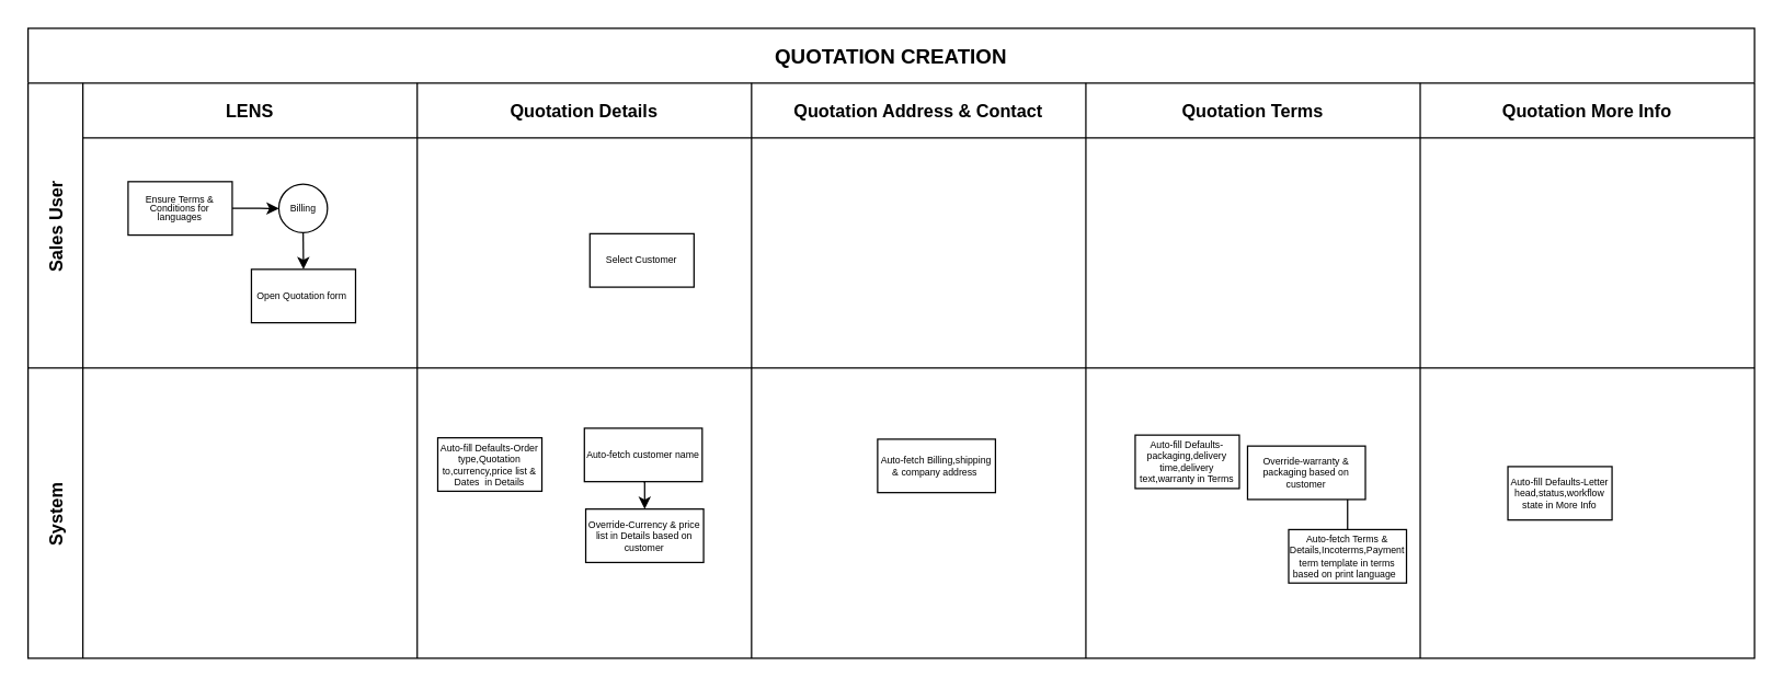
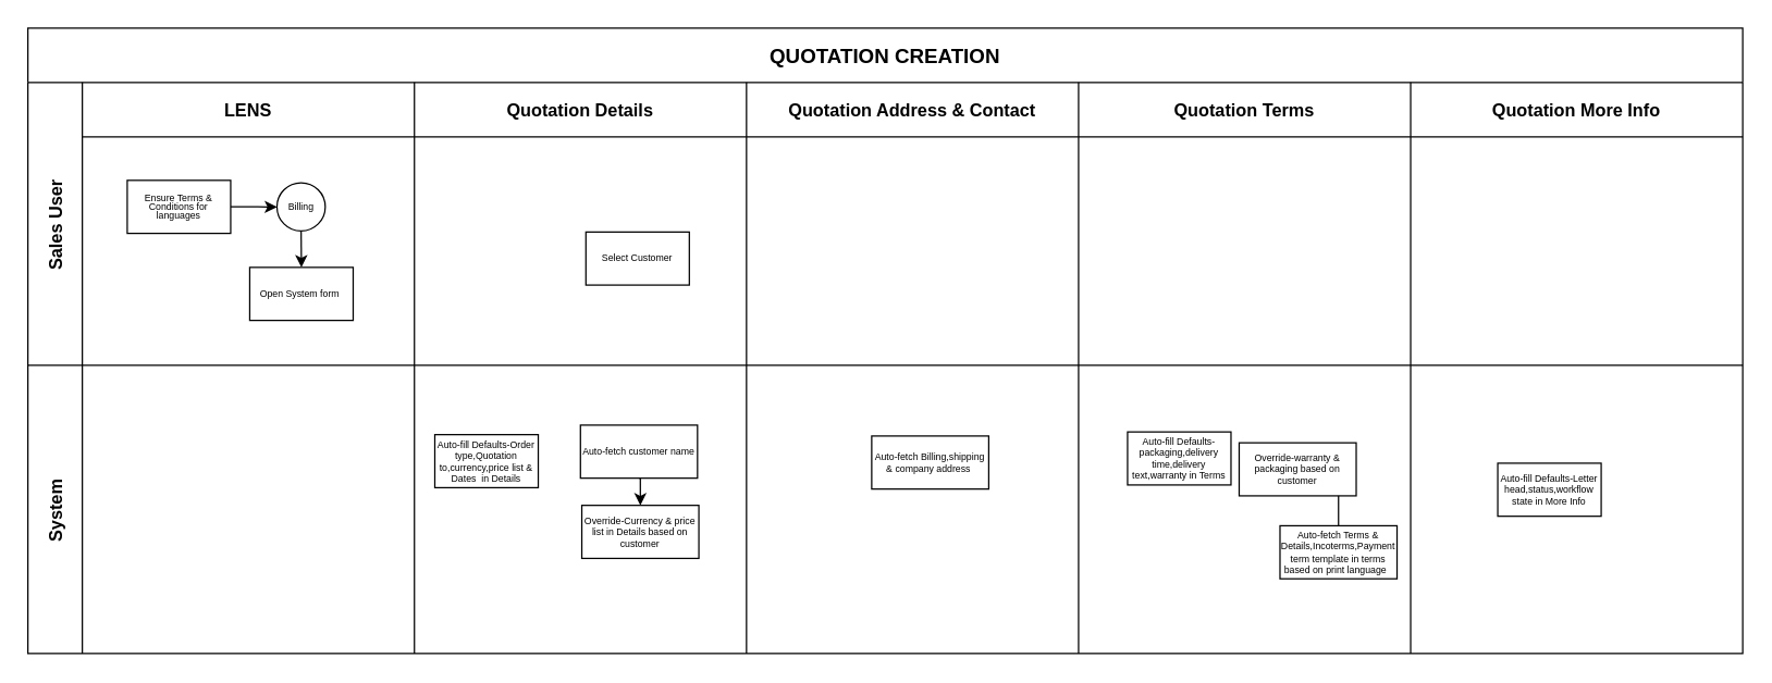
- <mxCell id="23" value="&lt;div align=&quot;center&quot; style=&quot;line-height: 90%;&quot;&gt;Open Quotation form&amp;nbsp;&lt;/div&gt;" style="rounded=0;whiteSpace=wrap;html=1;align=center;fontSize=7;" vertex="1" parent="1"><mxGeometry x="183" y="196" width="76" height="39" as="geometry" /></mxCell>
+ <mxCell id="23" value="&lt;div align=&quot;center&quot; style=&quot;line-height: 90%;&quot;&gt;Open System form&amp;nbsp;&lt;/div&gt;" style="rounded=0;whiteSpace=wrap;html=1;align=center;fontSize=7;" vertex="1" parent="1"><mxGeometry x="183" y="196" width="76" height="39" as="geometry" /></mxCell>
